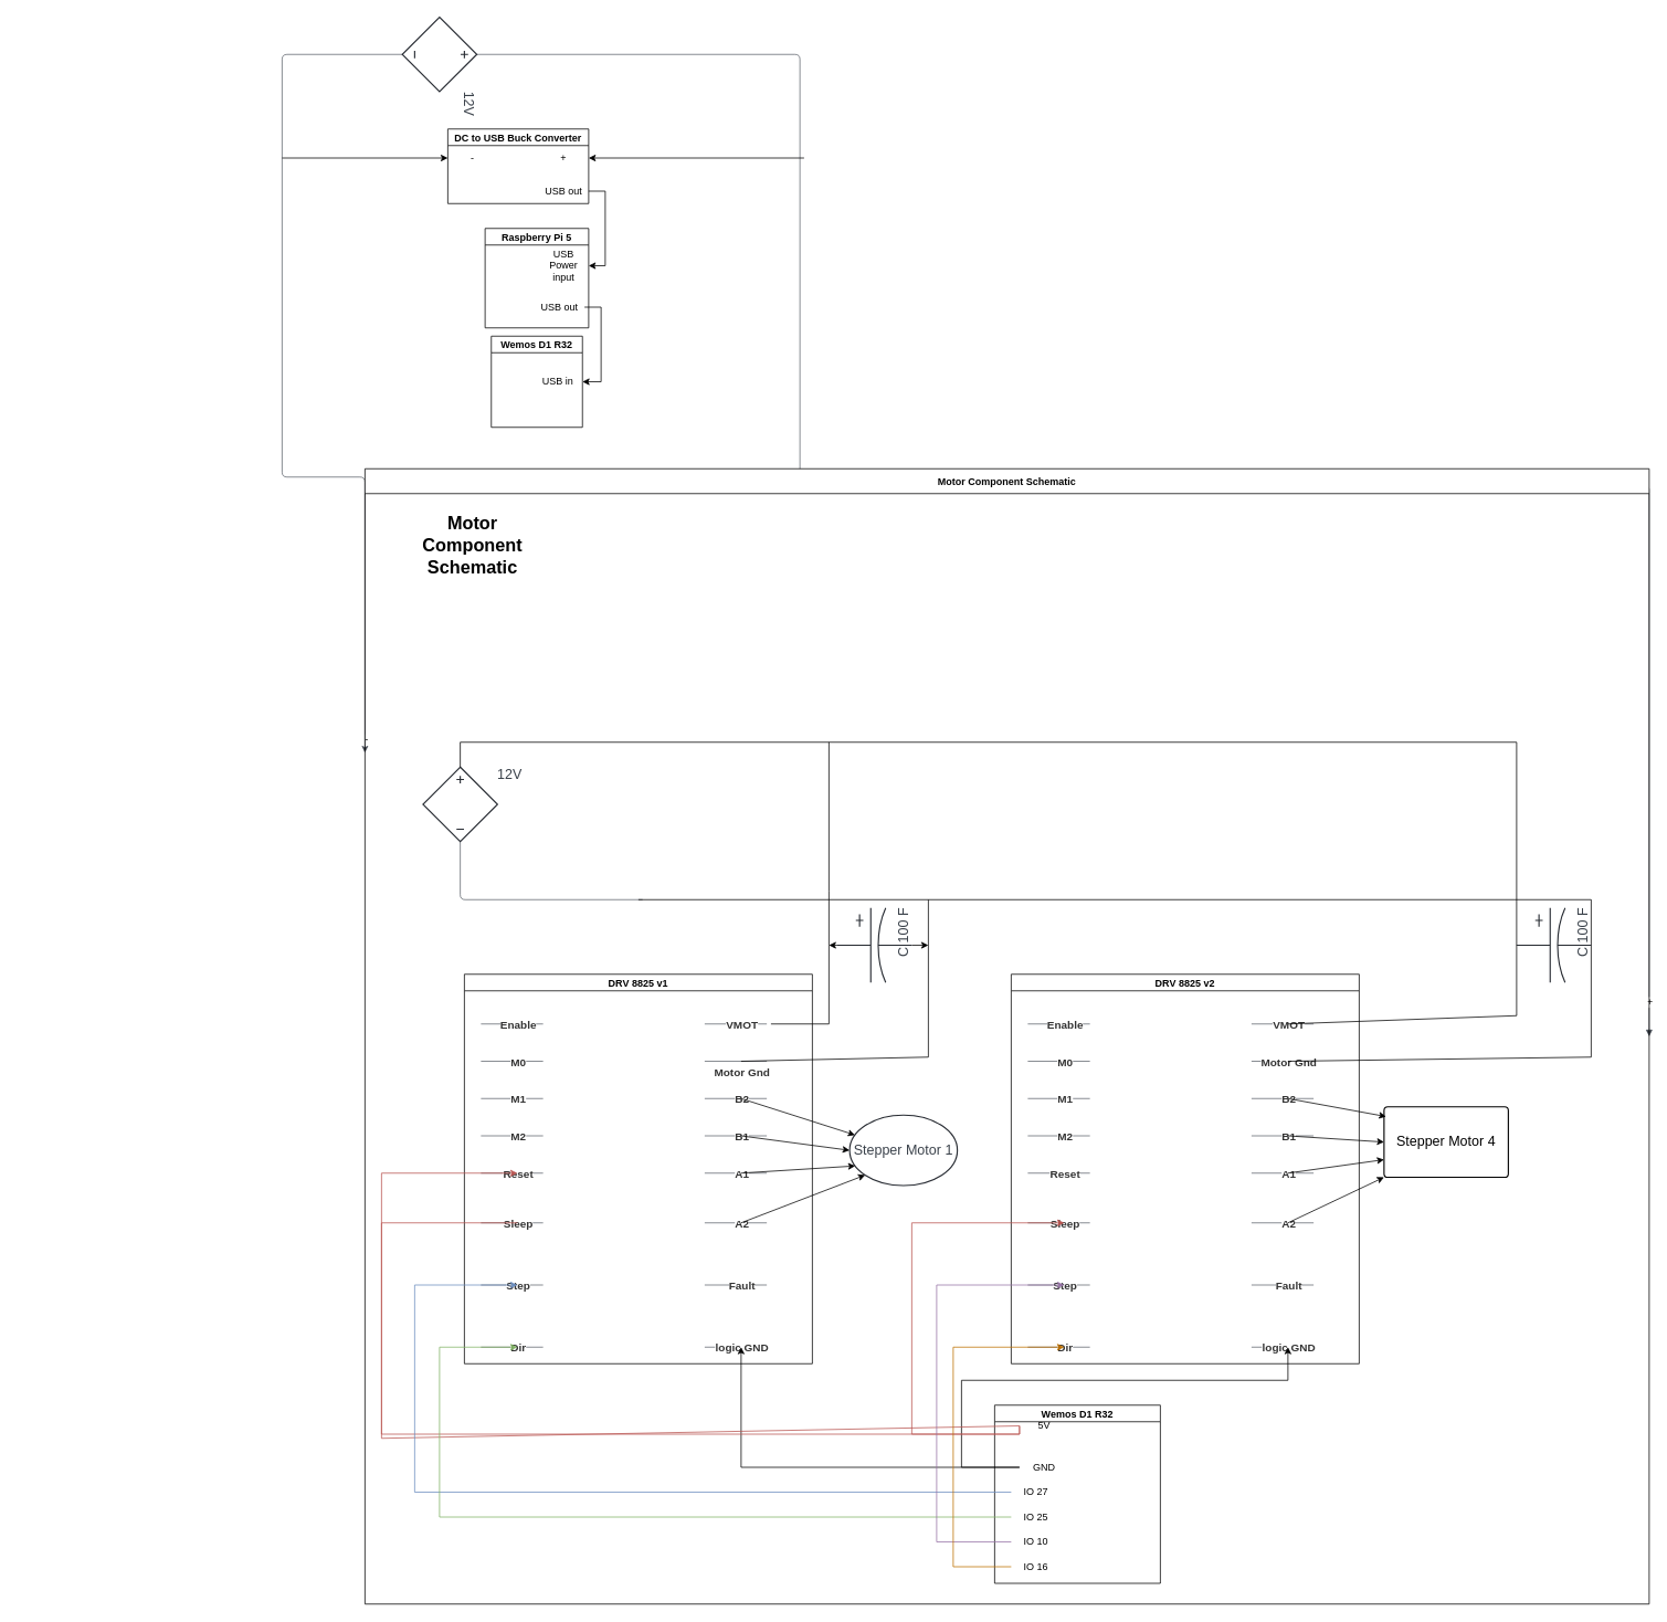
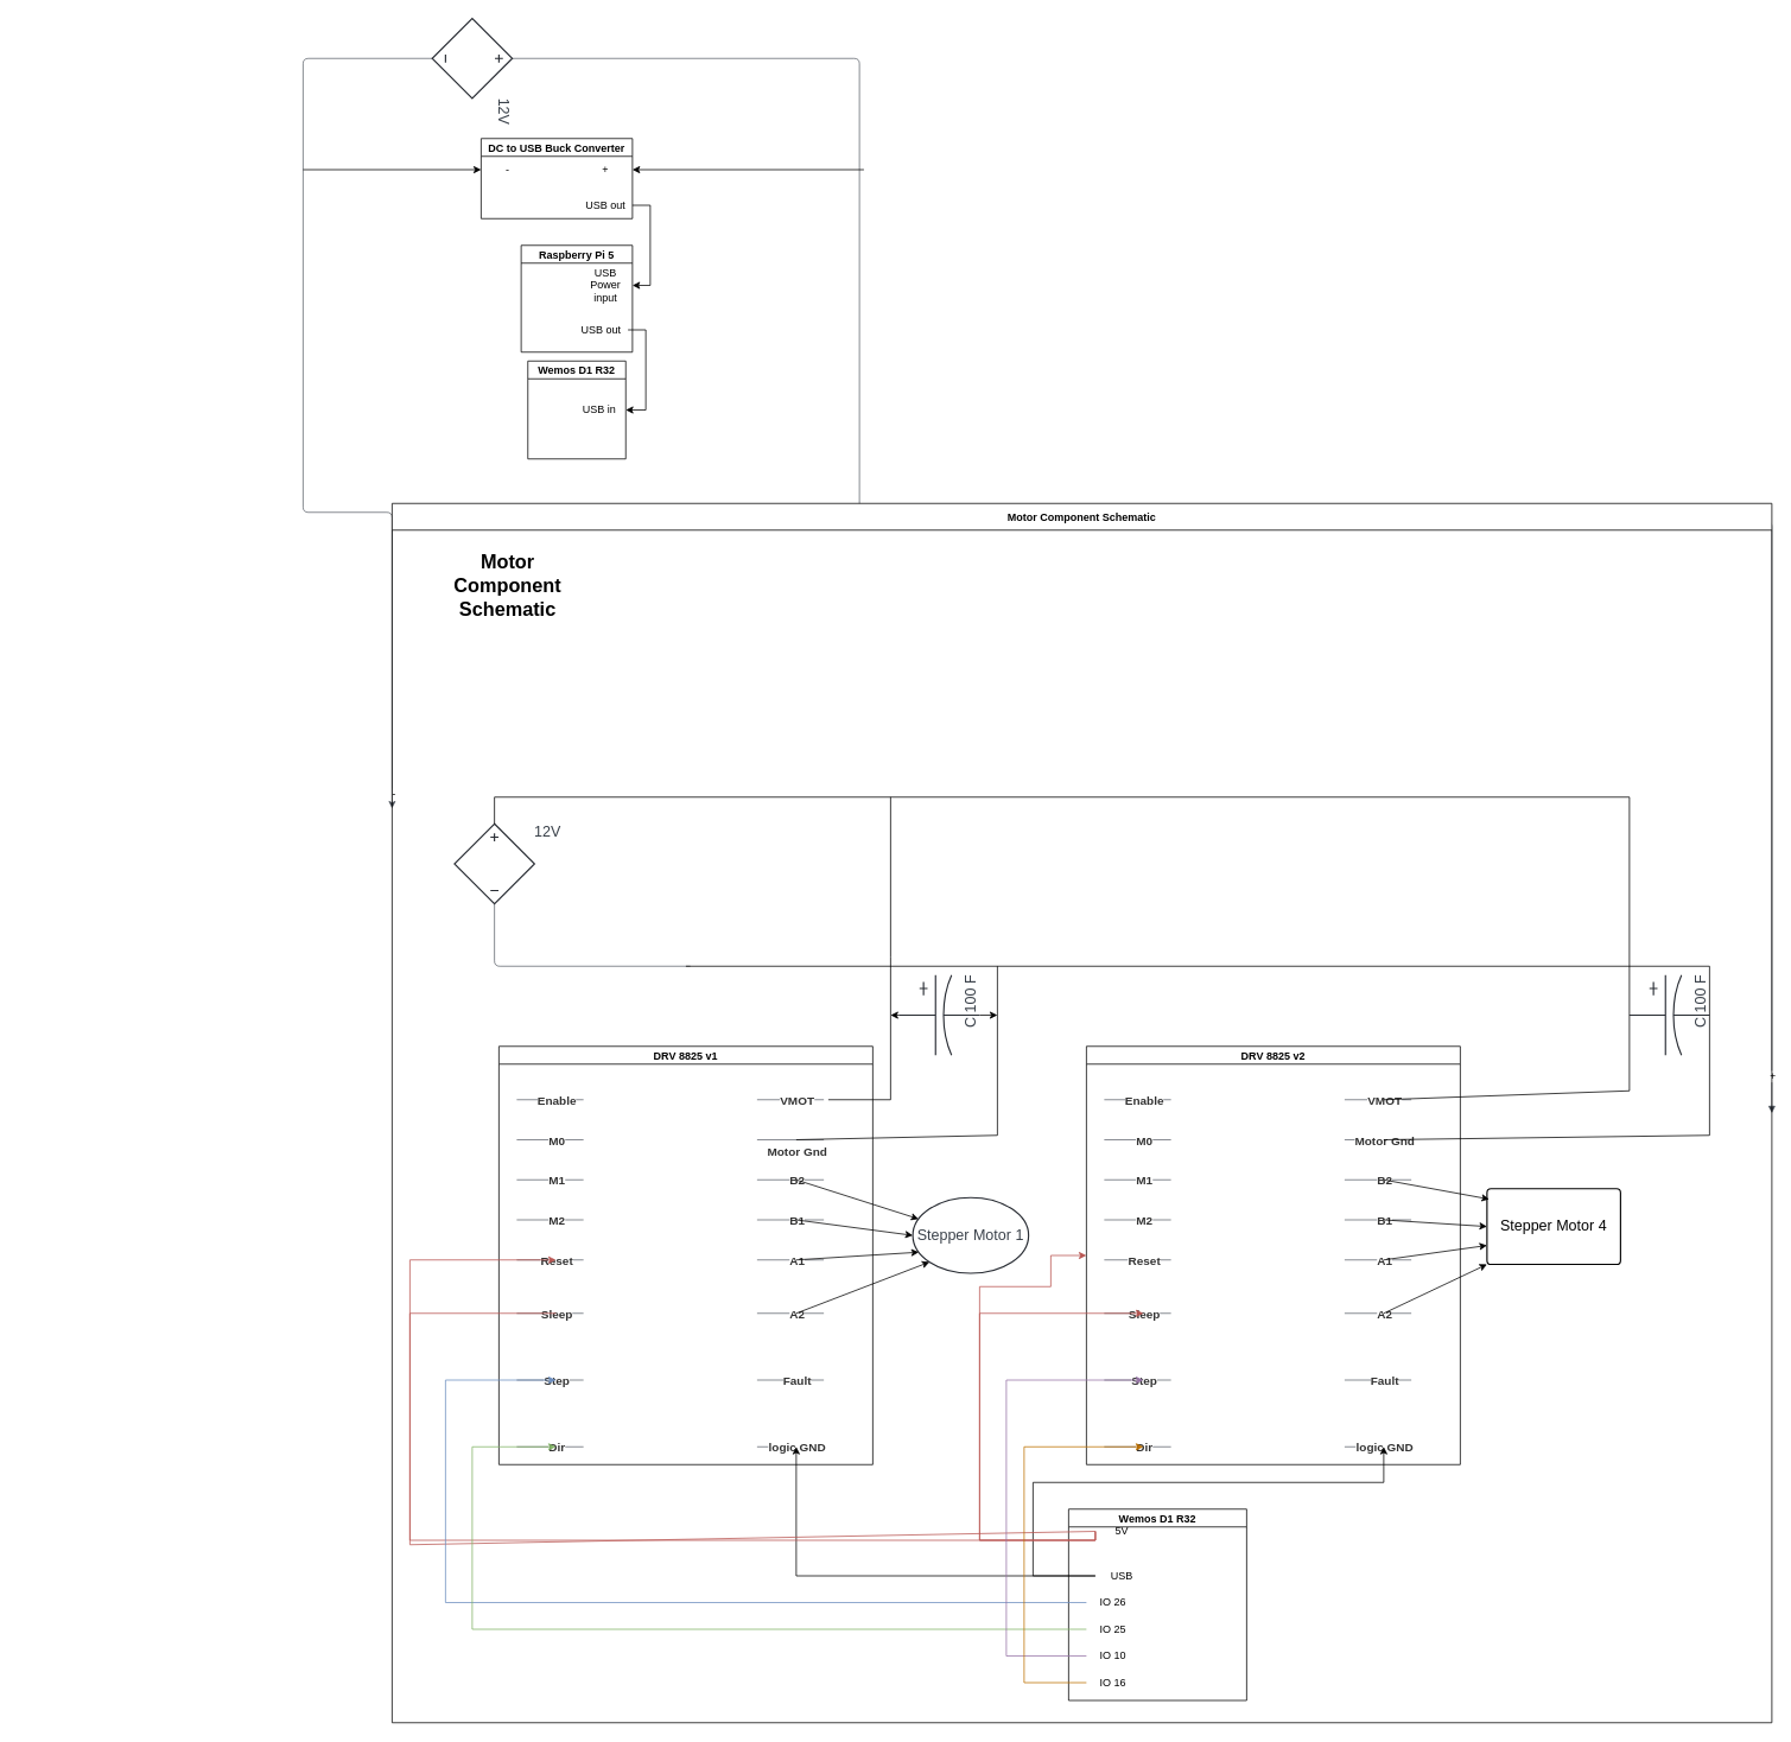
+ <mxCell id="107" style="edgeStyle=orthogonalEdgeStyle;rounded=0;orthogonalLoop=1;jettySize=auto;html=1;exitX=0;exitY=0.5;exitDx=0;exitDy=0;entryX=0;entryY=0.5;entryDx=0;entryDy=0;fillColor=#f8cecc;strokeColor=#b85450;" edge="1" parent="8" source="103" target="43"><mxGeometry relative="1" as="geometry"><Array as="points"><mxPoint x="660" y="1165" /><mxPoint x="660" y="880" /><mxPoint x="740" y="880" /><mxPoint x="740" y="845" /></Array></mxGeometry></mxCell>
- <mxCell id="102" value="GND" style="text;html=1;align=center;verticalAlign=middle;whiteSpace=wrap;rounded=0;" vertex="1" parent="97"><mxGeometry x="30" y="60" width="60" height="30" as="geometry" /></mxCell>
+ <mxCell id="102" value="USB" style="text;html=1;align=center;verticalAlign=middle;whiteSpace=wrap;rounded=0;" vertex="1" parent="97"><mxGeometry x="30" y="60" width="60" height="30" as="geometry" /></mxCell>
- <mxCell id="98" value="IO 27" style="text;html=1;align=center;verticalAlign=middle;whiteSpace=wrap;rounded=0;" vertex="1" parent="97"><mxGeometry x="20" y="90" width="60" height="30" as="geometry" /></mxCell>
+ <mxCell id="98" value="IO 26" style="text;html=1;align=center;verticalAlign=middle;whiteSpace=wrap;rounded=0;" vertex="1" parent="97"><mxGeometry x="20" y="90" width="60" height="30" as="geometry" /></mxCell>
